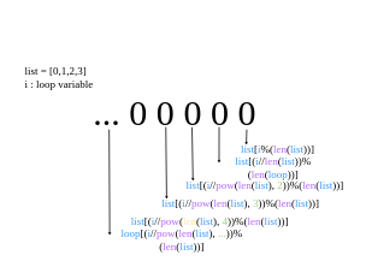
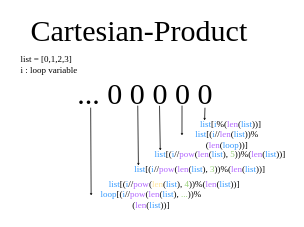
+ <mxCell id="2" value="&lt;font style=&quot;font-size: 40px;&quot; face=&quot;Georgia&quot;&gt;Cartesian-Product&lt;/font&gt;" style="text;html=1;align=center;verticalAlign=middle;whiteSpace=wrap;rounded=0;fontStyle=0" vertex="1" parent="1"><mxGeometry x="20" y="20" width="330" height="40" as="geometry" /></mxCell>
- <mxCell id="7" value="&lt;font style=&quot;color: rgb(51, 153, 255);&quot;&gt;list&lt;/font&gt;[(&lt;font style=&quot;color: rgb(51, 153, 255);&quot;&gt;i&lt;/font&gt;//&lt;font style=&quot;color: rgb(178, 102, 255);&quot;&gt;pow&lt;/font&gt;(&lt;font style=&quot;color: rgb(178, 102, 255);&quot;&gt;len&lt;/font&gt;(&lt;font style=&quot;color: rgb(51, 153, 255);&quot;&gt;list&lt;/font&gt;),&amp;nbsp;&lt;font style=&quot;color: rgb(151, 208, 119);&quot;&gt;2&lt;/font&gt;))%(&lt;font style=&quot;color: rgb(178, 102, 255);&quot;&gt;len&lt;/font&gt;(&lt;font style=&quot;color: rgb(51, 153, 255);&quot;&gt;list&lt;/font&gt;))]" style="text;html=1;align=center;verticalAlign=middle;whiteSpace=wrap;rounded=0;fontFamily=Times New Roman;fontStyle=0" vertex="1" parent="1"><mxGeometry x="203" y="190" width="180" height="30" as="geometry" /></mxCell>
+ <mxCell id="7" value="&lt;font style=&quot;color: rgb(51, 153, 255);&quot;&gt;list&lt;/font&gt;[(&lt;font style=&quot;color: rgb(51, 153, 255);&quot;&gt;i&lt;/font&gt;//&lt;font style=&quot;color: rgb(178, 102, 255);&quot;&gt;pow&lt;/font&gt;(&lt;font style=&quot;color: rgb(178, 102, 255);&quot;&gt;len&lt;/font&gt;(&lt;font style=&quot;color: rgb(51, 153, 255);&quot;&gt;list&lt;/font&gt;),&amp;nbsp;&lt;font style=&quot;color: rgb(151, 208, 119);&quot;&gt;5&lt;/font&gt;))%(&lt;font style=&quot;color: rgb(178, 102, 255);&quot;&gt;len&lt;/font&gt;(&lt;font style=&quot;color: rgb(51, 153, 255);&quot;&gt;list&lt;/font&gt;))]" style="text;html=1;align=center;verticalAlign=middle;whiteSpace=wrap;rounded=0;fontFamily=Times New Roman;fontStyle=0" vertex="1" parent="1"><mxGeometry x="203" y="190" width="180" height="30" as="geometry" /></mxCell>
